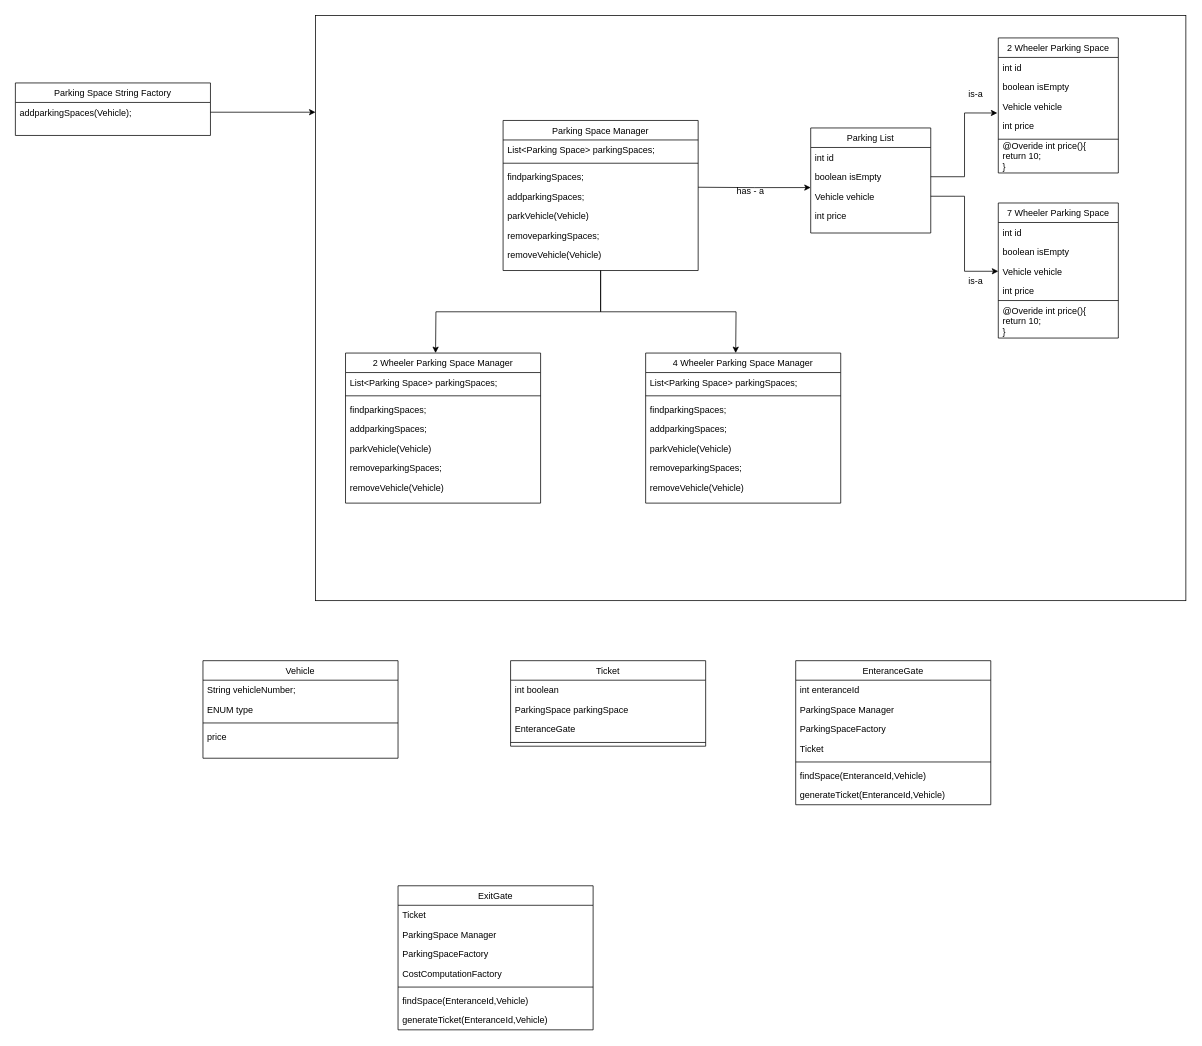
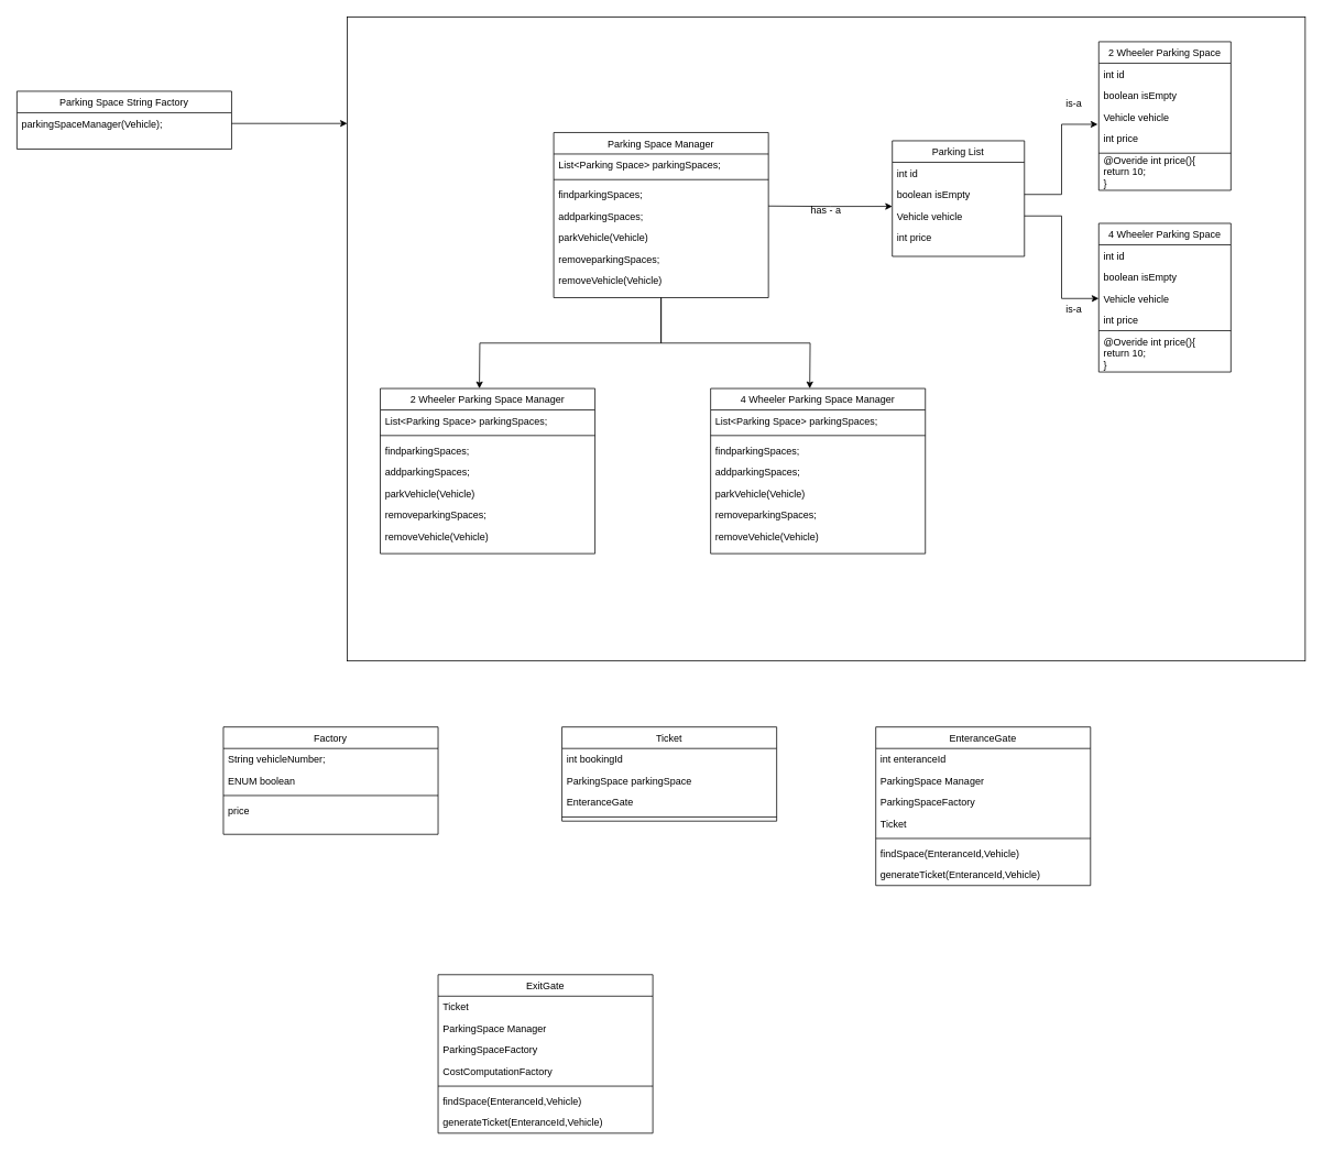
- <mxCell id="55" value="addparkingSpaces(Vehicle);" style="text;align=left;verticalAlign=top;spacingLeft=4;spacingRight=4;overflow=hidden;rotatable=0;points=[[0,0.5],[1,0.5]];portConstraint=eastwest;" vertex="1" parent="53"><mxGeometry y="26" width="260" height="26" as="geometry" /></mxCell>
+ <mxCell id="55" value="parkingSpaceManager(Vehicle);" style="text;align=left;verticalAlign=top;spacingLeft=4;spacingRight=4;overflow=hidden;rotatable=0;points=[[0,0.5],[1,0.5]];portConstraint=eastwest;" vertex="1" parent="53"><mxGeometry y="26" width="260" height="26" as="geometry" /></mxCell>
- <mxCell id="15" value="7 Wheeler Parking Space" style="swimlane;fontStyle=0;align=center;verticalAlign=top;childLayout=stackLayout;horizontal=1;startSize=26;horizontalStack=0;resizeParent=1;resizeLast=0;collapsible=1;marginBottom=0;rounded=0;shadow=0;strokeWidth=1;" vertex="1" parent="1"><mxGeometry x="1330" y="270" width="160" height="180" as="geometry"><mxRectangle x="130" y="380" width="160" height="26" as="alternateBounds" /></mxGeometry></mxCell>
+ <mxCell id="15" value="4 Wheeler Parking Space" style="swimlane;fontStyle=0;align=center;verticalAlign=top;childLayout=stackLayout;horizontal=1;startSize=26;horizontalStack=0;resizeParent=1;resizeLast=0;collapsible=1;marginBottom=0;rounded=0;shadow=0;strokeWidth=1;" vertex="1" parent="1"><mxGeometry x="1330" y="270" width="160" height="180" as="geometry"><mxRectangle x="130" y="380" width="160" height="26" as="alternateBounds" /></mxGeometry></mxCell>
- <mxCell id="57" value="Vehicle" style="swimlane;fontStyle=0;align=center;verticalAlign=top;childLayout=stackLayout;horizontal=1;startSize=26;horizontalStack=0;resizeParent=1;resizeLast=0;collapsible=1;marginBottom=0;rounded=0;shadow=0;strokeWidth=1;" vertex="1" parent="1"><mxGeometry x="270" y="880" width="260" height="130" as="geometry"><mxRectangle x="130" y="380" width="160" height="26" as="alternateBounds" /></mxGeometry></mxCell>
+ <mxCell id="57" value="Factory" style="swimlane;fontStyle=0;align=center;verticalAlign=top;childLayout=stackLayout;horizontal=1;startSize=26;horizontalStack=0;resizeParent=1;resizeLast=0;collapsible=1;marginBottom=0;rounded=0;shadow=0;strokeWidth=1;" vertex="1" parent="1"><mxGeometry x="270" y="880" width="260" height="130" as="geometry"><mxRectangle x="130" y="380" width="160" height="26" as="alternateBounds" /></mxGeometry></mxCell>
- <mxCell id="63" value="int boolean" style="text;align=left;verticalAlign=top;spacingLeft=4;spacingRight=4;overflow=hidden;rotatable=0;points=[[0,0.5],[1,0.5]];portConstraint=eastwest;" vertex="1" parent="62"><mxGeometry y="26" width="260" height="26" as="geometry" /></mxCell>
+ <mxCell id="63" value="int bookingId" style="text;align=left;verticalAlign=top;spacingLeft=4;spacingRight=4;overflow=hidden;rotatable=0;points=[[0,0.5],[1,0.5]];portConstraint=eastwest;" vertex="1" parent="62"><mxGeometry y="26" width="260" height="26" as="geometry" /></mxCell>
- <mxCell id="59" value="ENUM type" style="text;align=left;verticalAlign=top;spacingLeft=4;spacingRight=4;overflow=hidden;rotatable=0;points=[[0,0.5],[1,0.5]];portConstraint=eastwest;" vertex="1" parent="57"><mxGeometry y="52" width="260" height="26" as="geometry" /></mxCell>
+ <mxCell id="59" value="ENUM boolean" style="text;align=left;verticalAlign=top;spacingLeft=4;spacingRight=4;overflow=hidden;rotatable=0;points=[[0,0.5],[1,0.5]];portConstraint=eastwest;" vertex="1" parent="57"><mxGeometry y="52" width="260" height="26" as="geometry" /></mxCell>
